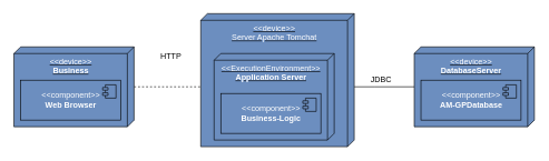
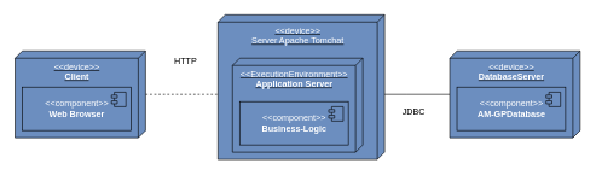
- <mxCell id="3" value="&lt;font color=&quot;#ffffff&quot;&gt;&amp;lt;&amp;lt;device&amp;gt;&amp;gt;&lt;br&gt;&lt;b&gt;Business&lt;/b&gt;&lt;/font&gt;" style="verticalAlign=top;align=center;spacingTop=8;spacingLeft=2;spacingRight=12;shape=cube;size=10;direction=south;fontStyle=4;html=1;fillColor=#6C8EBF;" parent="1" vertex="1"><mxGeometry x="20" y="70" width="180" height="120" as="geometry" /></mxCell>
+ <mxCell id="3" value="&lt;font color=&quot;#ffffff&quot;&gt;&amp;lt;&amp;lt;device&amp;gt;&amp;gt;&lt;br&gt;&lt;b&gt;Client&lt;/b&gt;&lt;/font&gt;" style="verticalAlign=top;align=center;spacingTop=8;spacingLeft=2;spacingRight=12;shape=cube;size=10;direction=south;fontStyle=4;html=1;fillColor=#6C8EBF;" parent="1" vertex="1"><mxGeometry x="20" y="70" width="180" height="120" as="geometry" /></mxCell>
- <mxCell id="13" value="JDBC" style="text;html=1;align=center;verticalAlign=middle;resizable=0;points=[];autosize=1;" parent="1" vertex="1"><mxGeometry x="545" y="110" width="50" height="20" as="geometry" /></mxCell>
+ <mxCell id="13" value="JDBC" style="text;html=1;align=center;verticalAlign=middle;resizable=0;points=[];autosize=1;" parent="1" vertex="1"><mxGeometry x="545" y="145" width="50" height="20" as="geometry" /></mxCell>
